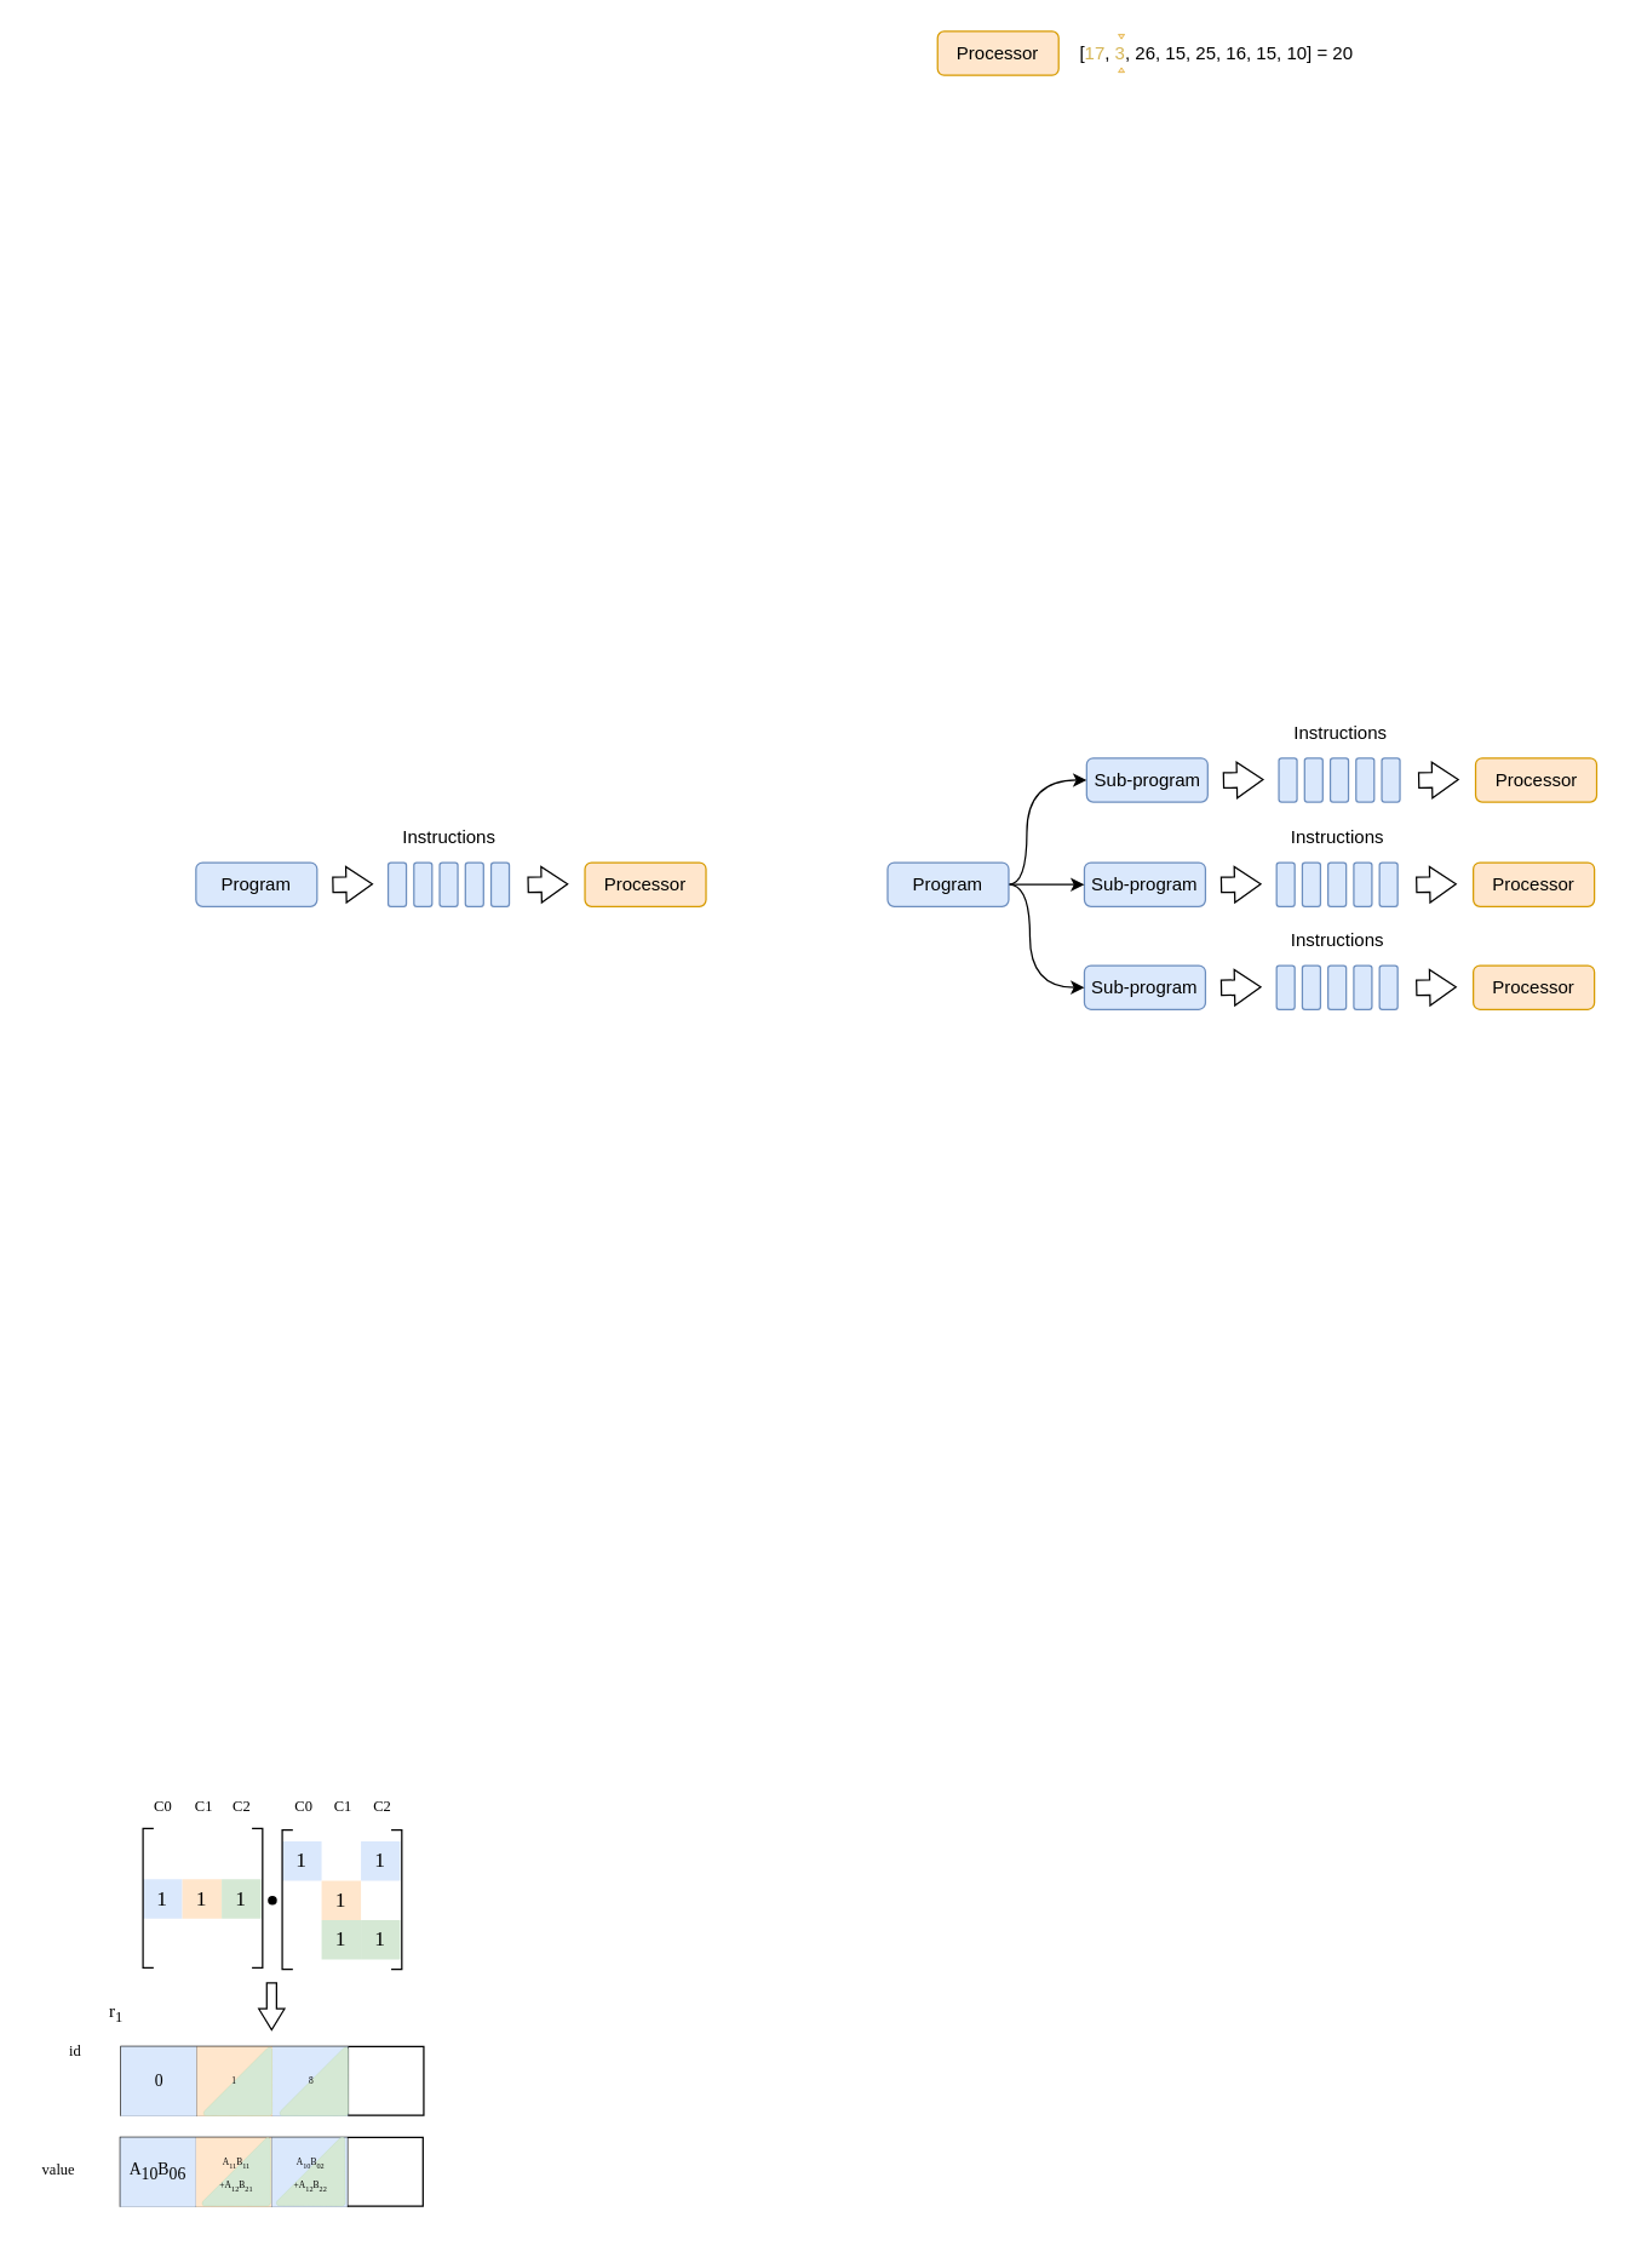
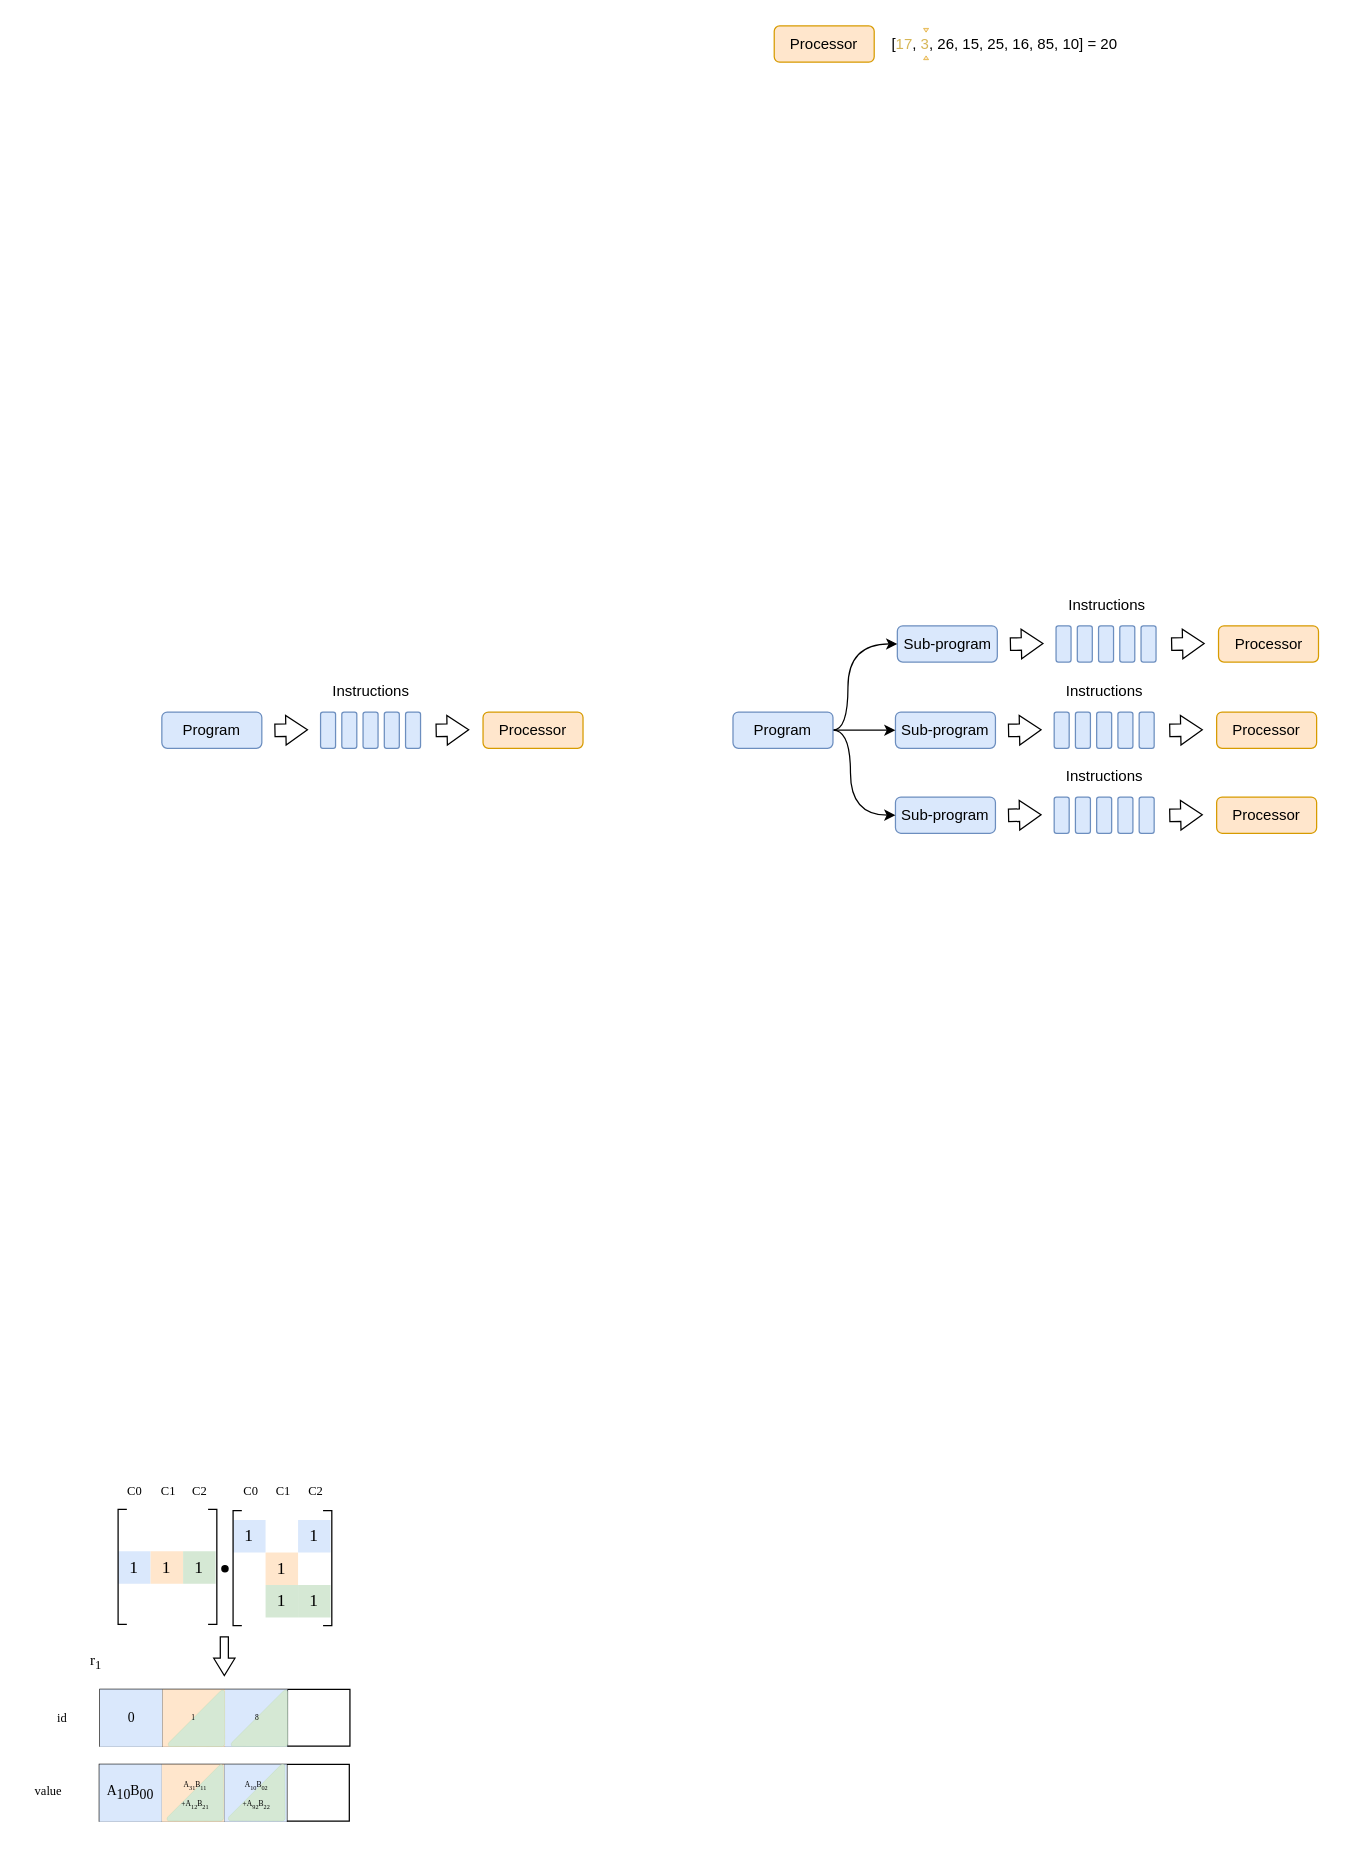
- <mxCell id="47" value="[&lt;font color=&quot;#d6b656&quot;&gt;17&lt;/font&gt;, &lt;font color=&quot;#d6b656&quot;&gt;3&lt;/font&gt;, 26, 15, 25, 16, 15, 10] = 20" style="text;html=1;resizable=0;autosize=1;align=center;verticalAlign=middle;points=[];fillColor=none;strokeColor=none;rounded=0;shadow=0;" parent="1" vertex="1"><mxGeometry x="707" y="25.5" width="191" height="18" as="geometry" /></mxCell>
+ <mxCell id="47" value="[&lt;font color=&quot;#d6b656&quot;&gt;17&lt;/font&gt;, &lt;font color=&quot;#d6b656&quot;&gt;3&lt;/font&gt;, 26, 15, 25, 16, 85, 10] = 20" style="text;html=1;resizable=0;autosize=1;align=center;verticalAlign=middle;points=[];fillColor=none;strokeColor=none;rounded=0;shadow=0;" parent="1" vertex="1"><mxGeometry x="707" y="25.5" width="191" height="18" as="geometry" /></mxCell>
- <mxCell id="68" value="id" style="text;html=1;resizable=0;autosize=1;align=center;verticalAlign=middle;points=[];fillColor=none;strokeColor=none;rounded=0;fontSize=10;fontFamily=Times New Roman;" vertex="1" parent="1"><mxGeometry x="39" y="1345.75" width="19" height="16" as="geometry" /></mxCell>
+ <mxCell id="68" value="id" style="text;html=1;resizable=0;autosize=1;align=center;verticalAlign=middle;points=[];fillColor=none;strokeColor=none;rounded=0;fontSize=10;fontFamily=Times New Roman;" vertex="1" parent="1"><mxGeometry x="39" y="1365.75" width="19" height="16" as="geometry" /></mxCell>
- <mxCell id="71" value="&lt;font style=&quot;font-size: 11px;&quot;&gt;A&lt;sub style=&quot;font-size: 11px;&quot;&gt;&lt;font style=&quot;font-size: 11px;&quot;&gt;10&lt;/font&gt;&lt;/sub&gt;B&lt;sub style=&quot;font-size: 11px;&quot;&gt;&lt;font style=&quot;font-size: 11px;&quot;&gt;06&lt;/font&gt;&lt;/sub&gt;&lt;/font&gt;" style="shape=partialRectangle;html=1;whiteSpace=wrap;connectable=0;fillColor=#dae8fc;top=0;left=0;bottom=0;right=0;overflow=hidden;fontSize=10;strokeWidth=1;strokeColor=#6c8ebf;fontFamily=Times New Roman;" vertex="1" parent="70"><mxGeometry width="50" height="46" as="geometry"><mxRectangle width="50" height="46" as="alternateBounds" /></mxGeometry></mxCell>
+ <mxCell id="71" value="&lt;font style=&quot;font-size: 11px;&quot;&gt;A&lt;sub style=&quot;font-size: 11px;&quot;&gt;&lt;font style=&quot;font-size: 11px;&quot;&gt;10&lt;/font&gt;&lt;/sub&gt;B&lt;sub style=&quot;font-size: 11px;&quot;&gt;&lt;font style=&quot;font-size: 11px;&quot;&gt;00&lt;/font&gt;&lt;/sub&gt;&lt;/font&gt;" style="shape=partialRectangle;html=1;whiteSpace=wrap;connectable=0;fillColor=#dae8fc;top=0;left=0;bottom=0;right=0;overflow=hidden;fontSize=10;strokeWidth=1;strokeColor=#6c8ebf;fontFamily=Times New Roman;" vertex="1" parent="70"><mxGeometry width="50" height="46" as="geometry"><mxRectangle width="50" height="46" as="alternateBounds" /></mxGeometry></mxCell>
- <mxCell id="84" value="&lt;font style=&quot;font-size: 6px;&quot;&gt;A&lt;sub&gt;11&lt;/sub&gt;B&lt;sub&gt;11&lt;br&gt;&lt;/sub&gt;+A&lt;sub&gt;12&lt;/sub&gt;B&lt;sub&gt;21&lt;/sub&gt;&lt;/font&gt;" style="rounded=0;whiteSpace=wrap;html=1;fontFamily=Times New Roman;fontSize=11;strokeWidth=0;fillColor=none;strokeColor=none;" vertex="1" parent="1"><mxGeometry x="119" y="1424.12" width="74" height="19.25" as="geometry" /></mxCell>
+ <mxCell id="84" value="&lt;font style=&quot;font-size: 6px;&quot;&gt;A&lt;sub&gt;31&lt;/sub&gt;B&lt;sub&gt;11&lt;br&gt;&lt;/sub&gt;+A&lt;sub&gt;12&lt;/sub&gt;B&lt;sub&gt;21&lt;/sub&gt;&lt;/font&gt;" style="rounded=0;whiteSpace=wrap;html=1;fontFamily=Times New Roman;fontSize=11;strokeWidth=0;fillColor=none;strokeColor=none;" vertex="1" parent="1"><mxGeometry x="119" y="1424.12" width="74" height="19.25" as="geometry" /></mxCell>
- <mxCell id="86" value="&lt;font style=&quot;font-size: 6px;&quot;&gt;A&lt;sub&gt;10&lt;/sub&gt;B&lt;sub&gt;02&lt;br&gt;&lt;/sub&gt;+A&lt;sub&gt;12&lt;/sub&gt;B&lt;sub&gt;22&lt;/sub&gt;&lt;/font&gt;" style="rounded=0;whiteSpace=wrap;html=1;fontFamily=Times New Roman;fontSize=11;strokeWidth=0;fillColor=none;strokeColor=none;" vertex="1" parent="1"><mxGeometry x="168" y="1424.12" width="74" height="19.25" as="geometry" /></mxCell>
+ <mxCell id="86" value="&lt;font style=&quot;font-size: 6px;&quot;&gt;A&lt;sub&gt;10&lt;/sub&gt;B&lt;sub&gt;02&lt;br&gt;&lt;/sub&gt;+A&lt;sub&gt;92&lt;/sub&gt;B&lt;sub&gt;22&lt;/sub&gt;&lt;/font&gt;" style="rounded=0;whiteSpace=wrap;html=1;fontFamily=Times New Roman;fontSize=11;strokeWidth=0;fillColor=none;strokeColor=none;" vertex="1" parent="1"><mxGeometry x="168" y="1424.12" width="74" height="19.25" as="geometry" /></mxCell>
